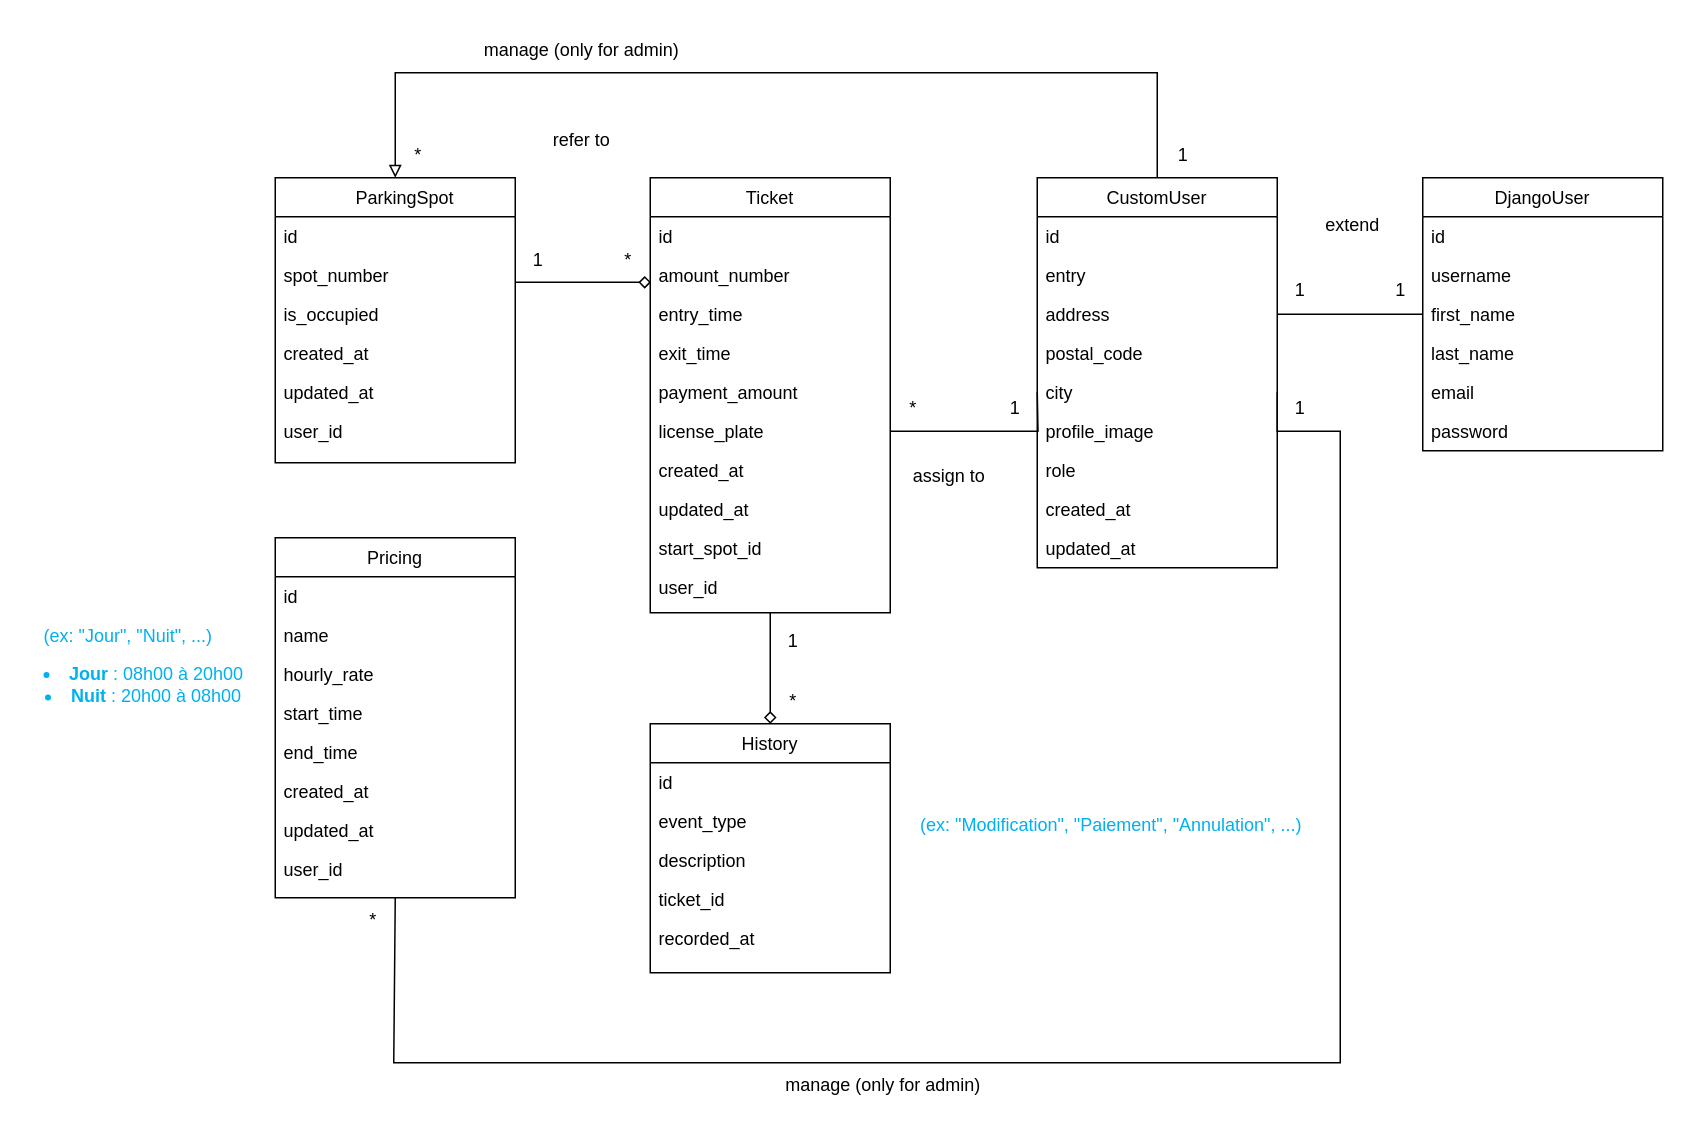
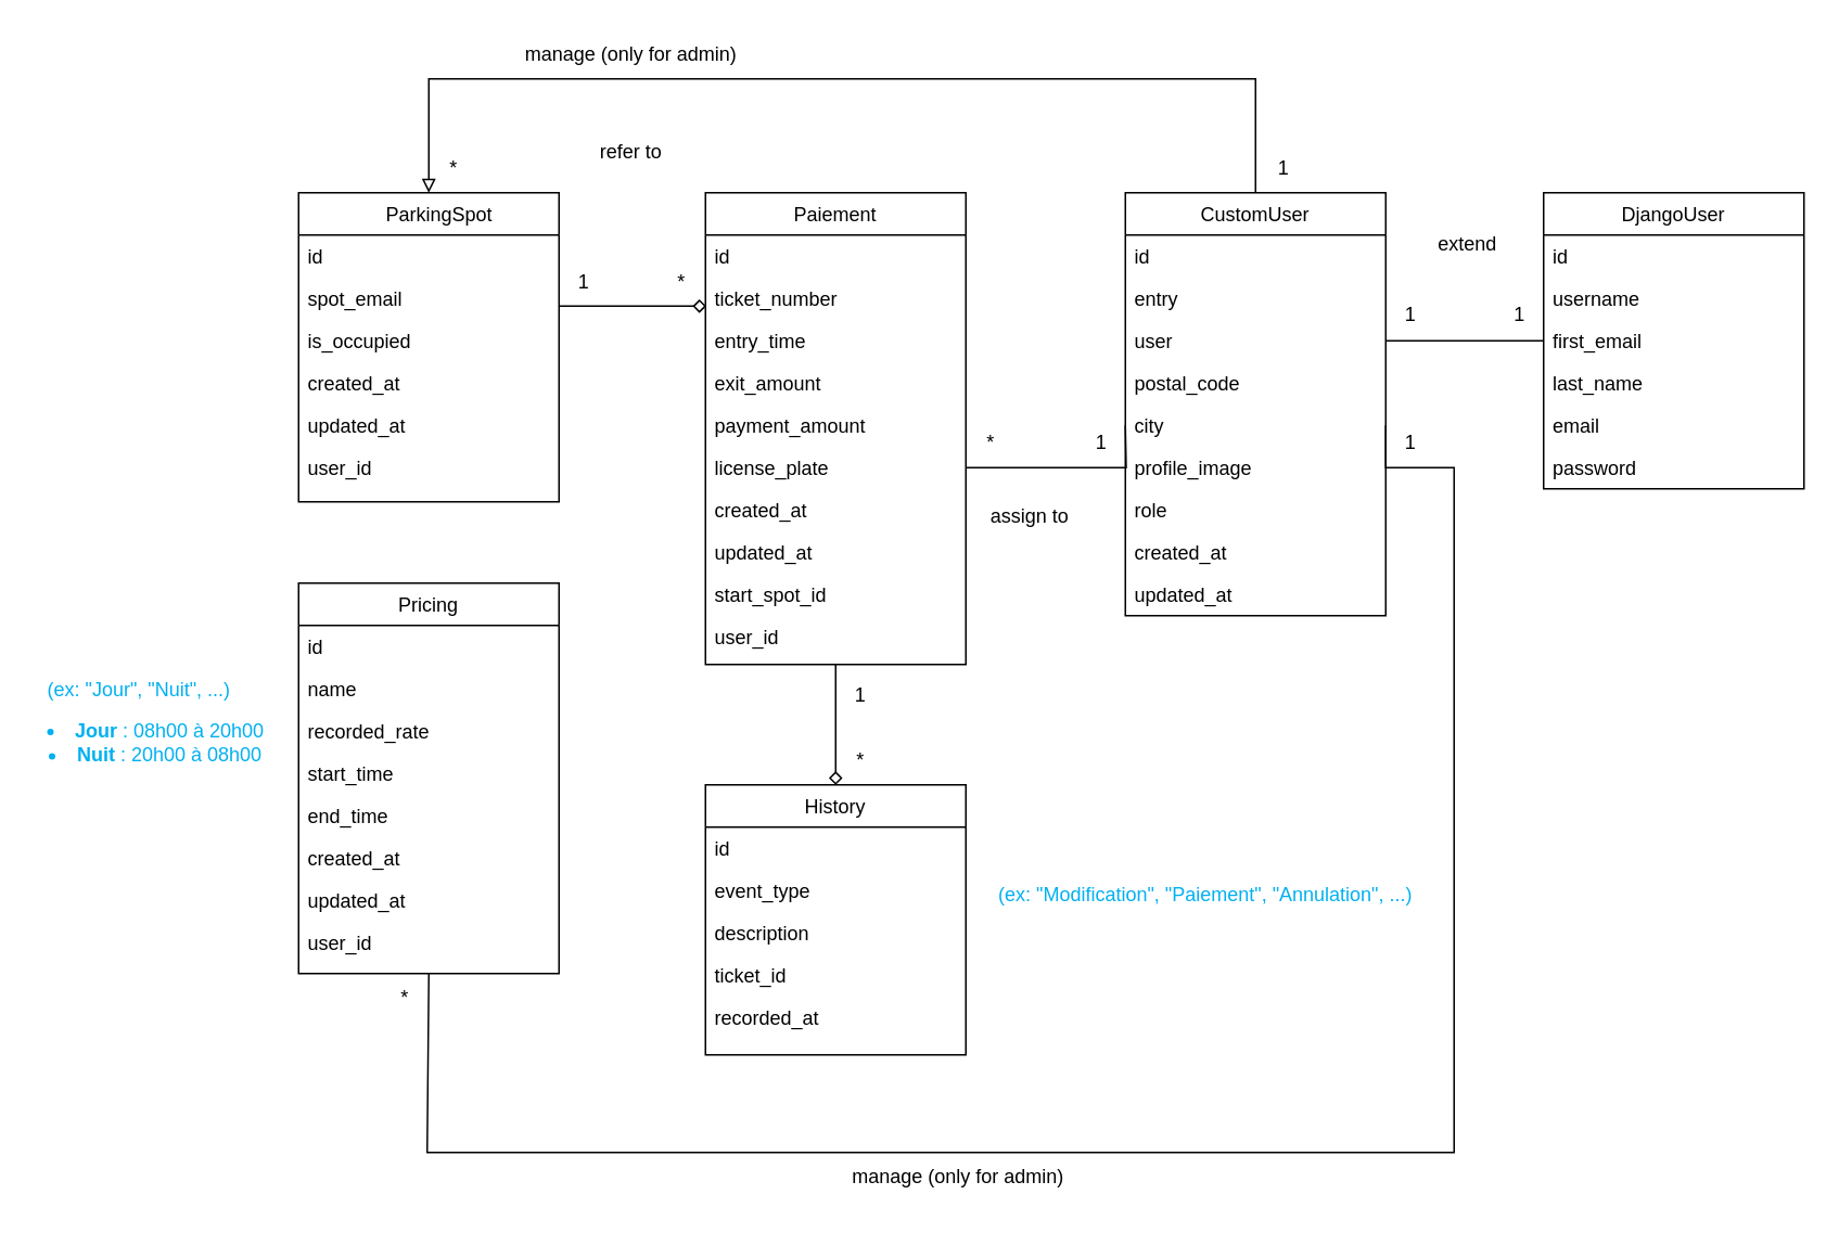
- <mxCell id="27" value="Ticket" style="swimlane;fontStyle=0;align=center;verticalAlign=top;childLayout=stackLayout;horizontal=1;startSize=26;horizontalStack=0;resizeParent=1;resizeLast=0;collapsible=1;marginBottom=0;rounded=0;shadow=0;strokeWidth=1;" parent="1" vertex="1"><mxGeometry x="433" y="118" width="160" height="290" as="geometry"><mxRectangle x="230" y="140" width="160" height="26" as="alternateBounds" /></mxGeometry></mxCell>
+ <mxCell id="27" value="Paiement" style="swimlane;fontStyle=0;align=center;verticalAlign=top;childLayout=stackLayout;horizontal=1;startSize=26;horizontalStack=0;resizeParent=1;resizeLast=0;collapsible=1;marginBottom=0;rounded=0;shadow=0;strokeWidth=1;" parent="1" vertex="1"><mxGeometry x="433" y="118" width="160" height="290" as="geometry"><mxRectangle x="230" y="140" width="160" height="26" as="alternateBounds" /></mxGeometry></mxCell>
- <mxCell id="10" value="spot_number" style="text;align=left;verticalAlign=top;spacingLeft=4;spacingRight=4;overflow=hidden;rotatable=0;points=[[0,0.5],[1,0.5]];portConstraint=eastwest;rounded=0;shadow=0;html=0;" parent="8" vertex="1"><mxGeometry y="52" width="160" height="26" as="geometry" /></mxCell>
+ <mxCell id="10" value="spot_email" style="text;align=left;verticalAlign=top;spacingLeft=4;spacingRight=4;overflow=hidden;rotatable=0;points=[[0,0.5],[1,0.5]];portConstraint=eastwest;rounded=0;shadow=0;html=0;" parent="8" vertex="1"><mxGeometry y="52" width="160" height="26" as="geometry" /></mxCell>
- <mxCell id="29" value="amount_number" style="text;align=left;verticalAlign=top;spacingLeft=4;spacingRight=4;overflow=hidden;rotatable=0;points=[[0,0.5],[1,0.5]];portConstraint=eastwest;rounded=0;shadow=0;html=0;" parent="27" vertex="1"><mxGeometry y="52" width="160" height="26" as="geometry" /></mxCell>
+ <mxCell id="29" value="ticket_number" style="text;align=left;verticalAlign=top;spacingLeft=4;spacingRight=4;overflow=hidden;rotatable=0;points=[[0,0.5],[1,0.5]];portConstraint=eastwest;rounded=0;shadow=0;html=0;" parent="27" vertex="1"><mxGeometry y="52" width="160" height="26" as="geometry" /></mxCell>
- <mxCell id="19" value="address" style="text;align=left;verticalAlign=top;spacingLeft=4;spacingRight=4;overflow=hidden;rotatable=0;points=[[0,0.5],[1,0.5]];portConstraint=eastwest;rounded=0;shadow=0;html=0;" parent="16" vertex="1"><mxGeometry y="78" width="160" height="26" as="geometry" /></mxCell>
+ <mxCell id="19" value="user" style="text;align=left;verticalAlign=top;spacingLeft=4;spacingRight=4;overflow=hidden;rotatable=0;points=[[0,0.5],[1,0.5]];portConstraint=eastwest;rounded=0;shadow=0;html=0;" parent="16" vertex="1"><mxGeometry y="78" width="160" height="26" as="geometry" /></mxCell>
- <mxCell id="71" value="first_name" style="text;align=left;verticalAlign=top;spacingLeft=4;spacingRight=4;overflow=hidden;rotatable=0;points=[[0,0.5],[1,0.5]];portConstraint=eastwest;rounded=0;shadow=0;html=0;" parent="68" vertex="1"><mxGeometry y="78" width="160" height="26" as="geometry" /></mxCell>
+ <mxCell id="71" value="first_email" style="text;align=left;verticalAlign=top;spacingLeft=4;spacingRight=4;overflow=hidden;rotatable=0;points=[[0,0.5],[1,0.5]];portConstraint=eastwest;rounded=0;shadow=0;html=0;" parent="68" vertex="1"><mxGeometry y="78" width="160" height="26" as="geometry" /></mxCell>
- <mxCell id="31" value="exit_time" style="text;align=left;verticalAlign=top;spacingLeft=4;spacingRight=4;overflow=hidden;rotatable=0;points=[[0,0.5],[1,0.5]];portConstraint=eastwest;rounded=0;shadow=0;html=0;" parent="27" vertex="1"><mxGeometry y="104" width="160" height="26" as="geometry" /></mxCell>
+ <mxCell id="31" value="exit_amount" style="text;align=left;verticalAlign=top;spacingLeft=4;spacingRight=4;overflow=hidden;rotatable=0;points=[[0,0.5],[1,0.5]];portConstraint=eastwest;rounded=0;shadow=0;html=0;" parent="27" vertex="1"><mxGeometry y="104" width="160" height="26" as="geometry" /></mxCell>
- <mxCell id="55" value="hourly_rate" style="text;align=left;verticalAlign=top;spacingLeft=4;spacingRight=4;overflow=hidden;rotatable=0;points=[[0,0.5],[1,0.5]];portConstraint=eastwest;fontStyle=0" parent="52" vertex="1"><mxGeometry y="78" width="160" height="26" as="geometry" /></mxCell>
+ <mxCell id="55" value="recorded_rate" style="text;align=left;verticalAlign=top;spacingLeft=4;spacingRight=4;overflow=hidden;rotatable=0;points=[[0,0.5],[1,0.5]];portConstraint=eastwest;fontStyle=0" parent="52" vertex="1"><mxGeometry y="78" width="160" height="26" as="geometry" /></mxCell>
